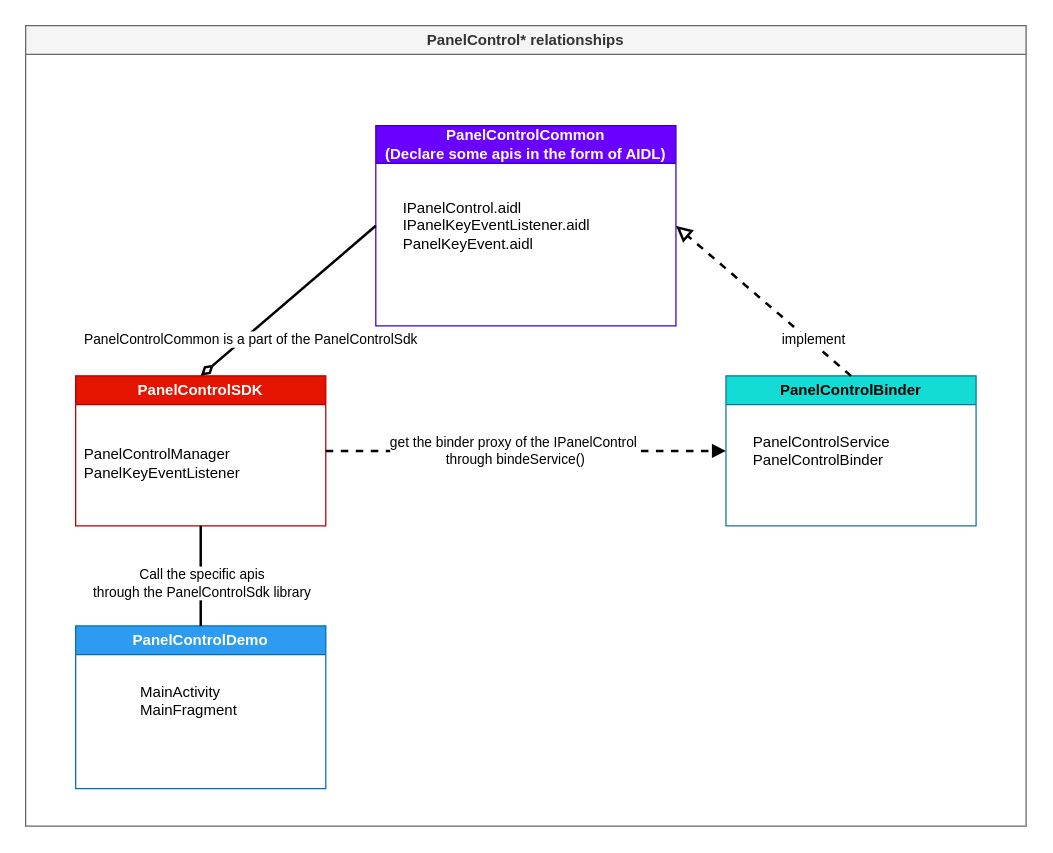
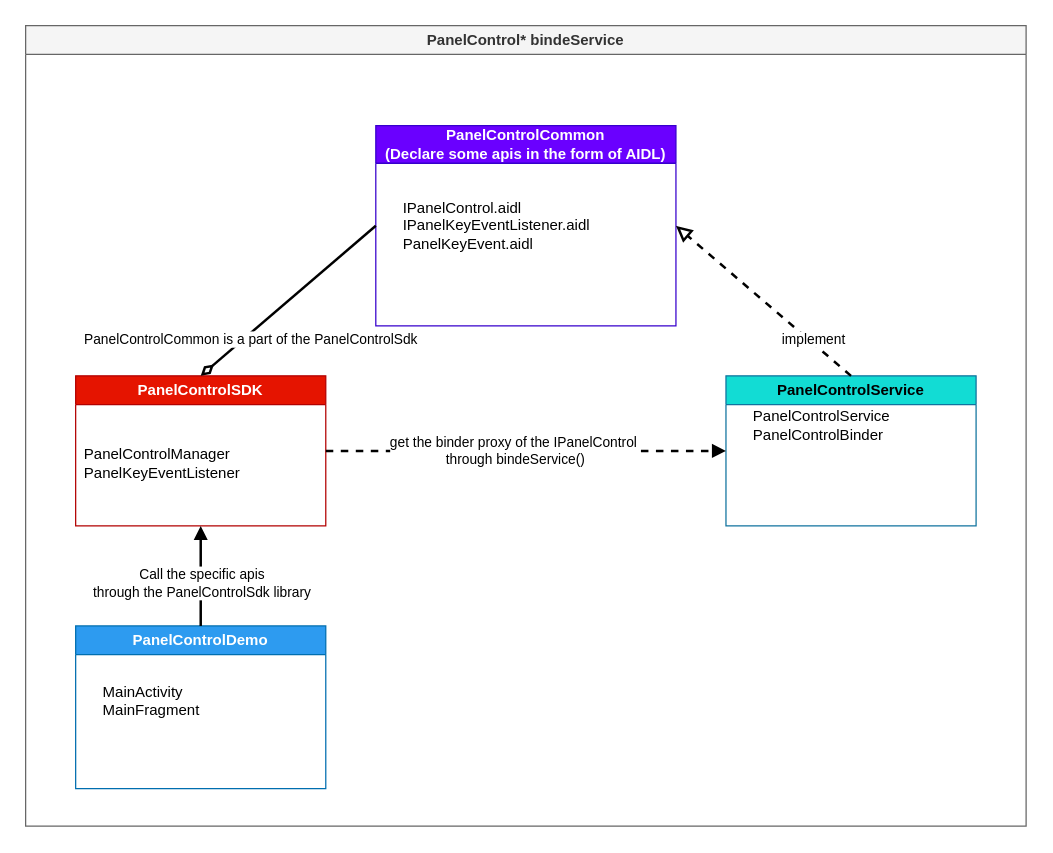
- <mxCell id="2" value="PanelControl* relationships" style="swimlane;whiteSpace=wrap;html=1;fillColor=#f5f5f5;fontColor=#333333;strokeColor=#666666;" vertex="1" parent="1"><mxGeometry width="800" height="640" as="geometry" x="20" y="20"><mxRectangle width="190" height="30" as="alternateBounds" /></mxGeometry></mxCell>
+ <mxCell id="2" value="PanelControl* bindeService" style="swimlane;whiteSpace=wrap;html=1;fillColor=#f5f5f5;fontColor=#333333;strokeColor=#666666;" vertex="1" parent="1"><mxGeometry width="800" height="640" as="geometry" x="20" y="20"><mxRectangle width="190" height="30" as="alternateBounds" /></mxGeometry></mxCell>
- <mxCell id="7" value="PanelControlBinder" style="swimlane;whiteSpace=wrap;html=1;startSize=23;fillColor=#12dcd4;strokeColor=#10739e;" vertex="1" parent="2"><mxGeometry x="560" y="280" width="200" height="120" as="geometry" /></mxCell>
+ <mxCell id="7" value="PanelControlService" style="swimlane;whiteSpace=wrap;html=1;startSize=23;fillColor=#12dcd4;strokeColor=#10739e;" vertex="1" parent="2"><mxGeometry x="560" y="280" width="200" height="120" as="geometry" /></mxCell>
- <mxCell id="8" value="&lt;div&gt;PanelControlService&lt;/div&gt;&lt;div&gt;PanelControlBinder&lt;/div&gt;" style="text;html=1;align=left;verticalAlign=middle;resizable=0;points=[];autosize=1;strokeColor=none;fillColor=none;" vertex="1" parent="7"><mxGeometry x="20" y="40" width="130" height="40" as="geometry" /></mxCell>
+ <mxCell id="8" value="&lt;div&gt;PanelControlService&lt;/div&gt;&lt;div&gt;PanelControlBinder&lt;/div&gt;" style="text;html=1;align=left;verticalAlign=middle;resizable=0;points=[];autosize=1;strokeColor=none;fillColor=none;" vertex="1" parent="7"><mxGeometry x="20" y="20" width="130" height="40" as="geometry" /></mxCell>
- <mxCell id="13" value="" style="html=1;verticalAlign=bottom;labelBackgroundColor=none;endArrow=none;endFill=1;rounded=0;entryX=0.5;entryY=1;entryDx=0;entryDy=0;exitX=0.5;exitY=0;exitDx=0;exitDy=0;strokeWidth=2;" edge="1" parent="2" source="9" target="5"><mxGeometry width="160" relative="1" as="geometry"><mxPoint x="320" y="510" as="sourcePoint" /><mxPoint x="480" y="510" as="targetPoint" /></mxGeometry></mxCell>
+ <mxCell id="13" value="" style="html=1;verticalAlign=bottom;labelBackgroundColor=none;endArrow=block;endFill=1;rounded=0;entryX=0.5;entryY=1;entryDx=0;entryDy=0;exitX=0.5;exitY=0;exitDx=0;exitDy=0;strokeWidth=2;" edge="1" parent="2" source="9" target="5"><mxGeometry width="160" relative="1" as="geometry"><mxPoint x="320" y="510" as="sourcePoint" /><mxPoint x="480" y="510" as="targetPoint" /></mxGeometry></mxCell>
- <mxCell id="10" value="&lt;div&gt;MainActivity&lt;/div&gt;&lt;div&gt;MainFragment&lt;/div&gt;" style="text;html=1;align=left;verticalAlign=middle;resizable=0;points=[];autosize=1;strokeColor=none;fillColor=none;" vertex="1" parent="9"><mxGeometry x="50" y="40" width="100" height="40" as="geometry" /></mxCell>
+ <mxCell id="10" value="&lt;div&gt;MainActivity&lt;/div&gt;&lt;div&gt;MainFragment&lt;/div&gt;" style="text;html=1;align=left;verticalAlign=middle;resizable=0;points=[];autosize=1;strokeColor=none;fillColor=none;" vertex="1" parent="9"><mxGeometry x="20" y="40" width="100" height="40" as="geometry" /></mxCell>
